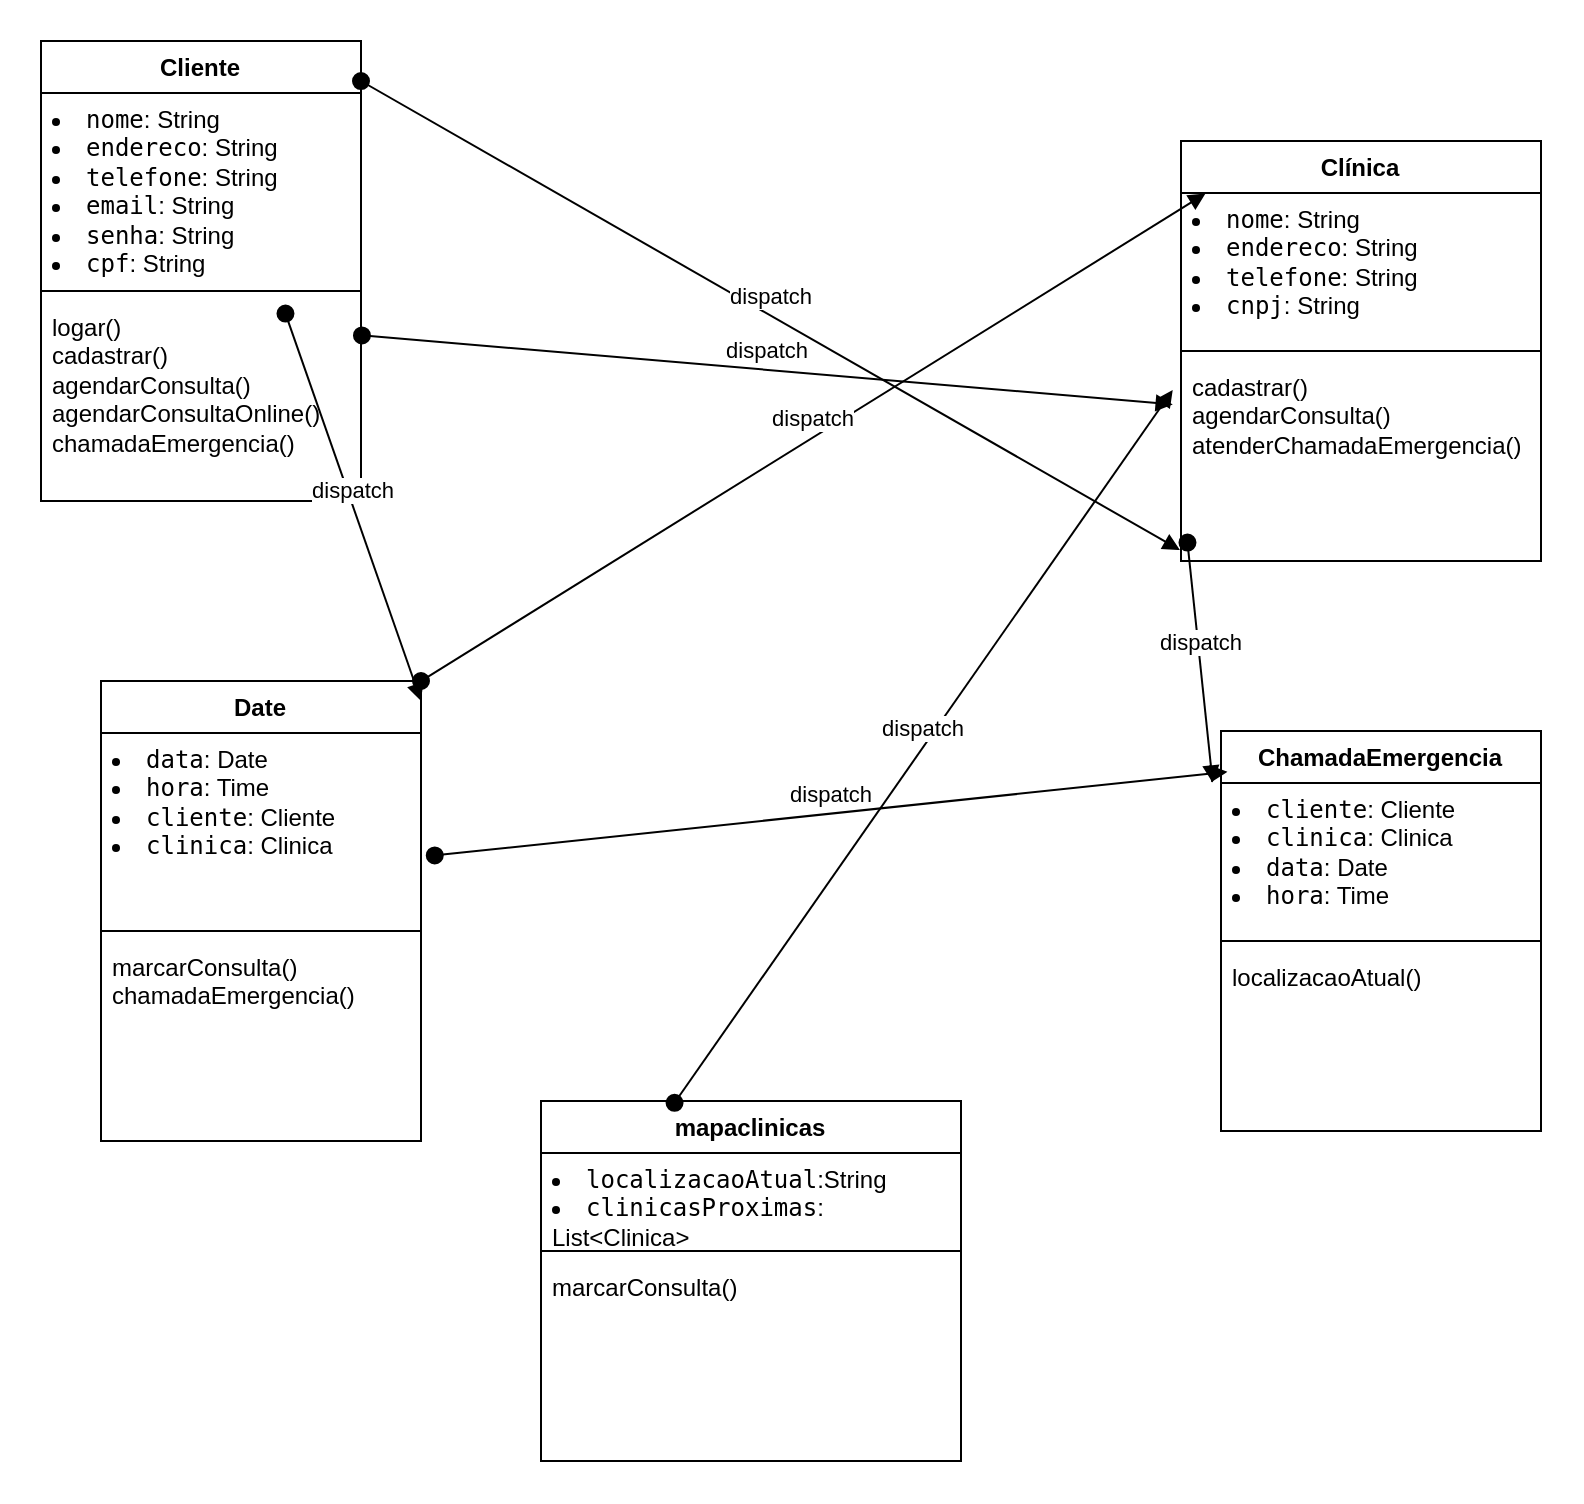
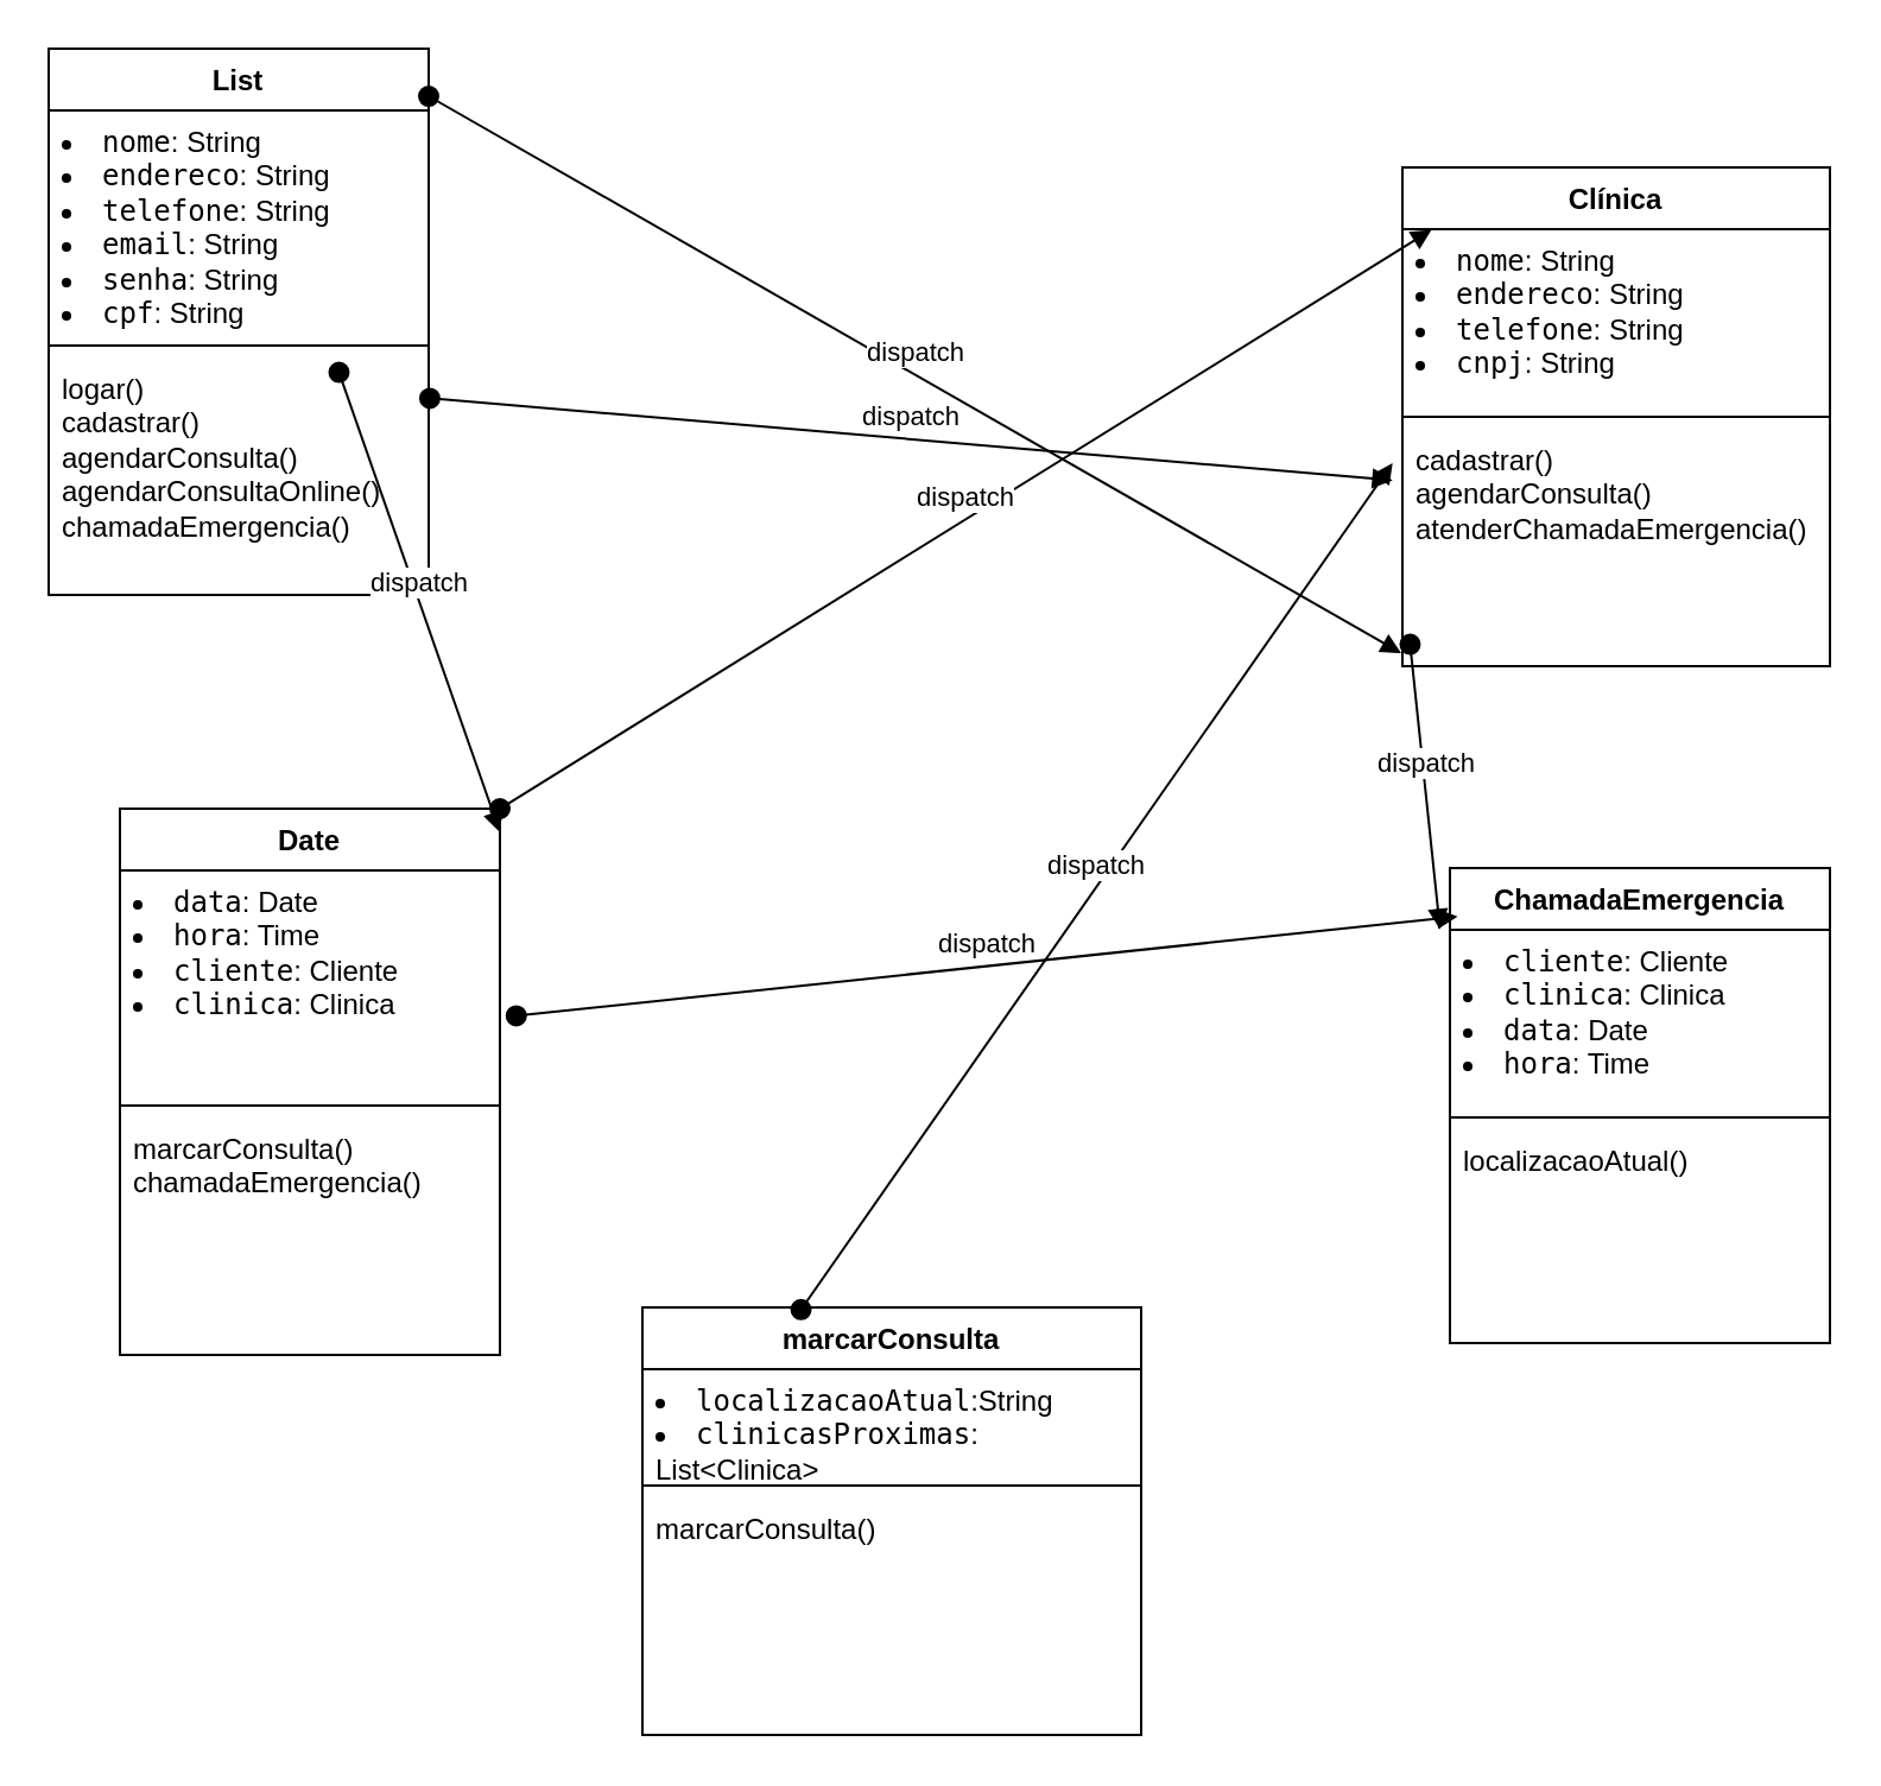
- <mxCell id="2" value="Cliente" style="swimlane;fontStyle=1;align=center;verticalAlign=top;childLayout=stackLayout;horizontal=1;startSize=26;horizontalStack=0;resizeParent=1;resizeParentMax=0;resizeLast=0;collapsible=1;marginBottom=0;whiteSpace=wrap;html=1;" parent="1" vertex="1"><mxGeometry x="20" y="20" width="160" height="230" as="geometry" /></mxCell>
+ <mxCell id="2" value="List" style="swimlane;fontStyle=1;align=center;verticalAlign=top;childLayout=stackLayout;horizontal=1;startSize=26;horizontalStack=0;resizeParent=1;resizeParentMax=0;resizeLast=0;collapsible=1;marginBottom=0;whiteSpace=wrap;html=1;" parent="1" vertex="1"><mxGeometry x="20" y="20" width="160" height="230" as="geometry" /></mxCell>
- <mxCell id="18" value=" mapaclinicas" style="swimlane;fontStyle=1;align=center;verticalAlign=top;childLayout=stackLayout;horizontal=1;startSize=26;horizontalStack=0;resizeParent=1;resizeParentMax=0;resizeLast=0;collapsible=1;marginBottom=0;whiteSpace=wrap;html=1;" parent="1" vertex="1"><mxGeometry x="270" y="550" width="210" height="180" as="geometry" /></mxCell>
+ <mxCell id="18" value=" marcarConsulta" style="swimlane;fontStyle=1;align=center;verticalAlign=top;childLayout=stackLayout;horizontal=1;startSize=26;horizontalStack=0;resizeParent=1;resizeParentMax=0;resizeLast=0;collapsible=1;marginBottom=0;whiteSpace=wrap;html=1;" parent="1" vertex="1"><mxGeometry x="270" y="550" width="210" height="180" as="geometry" /></mxCell>
